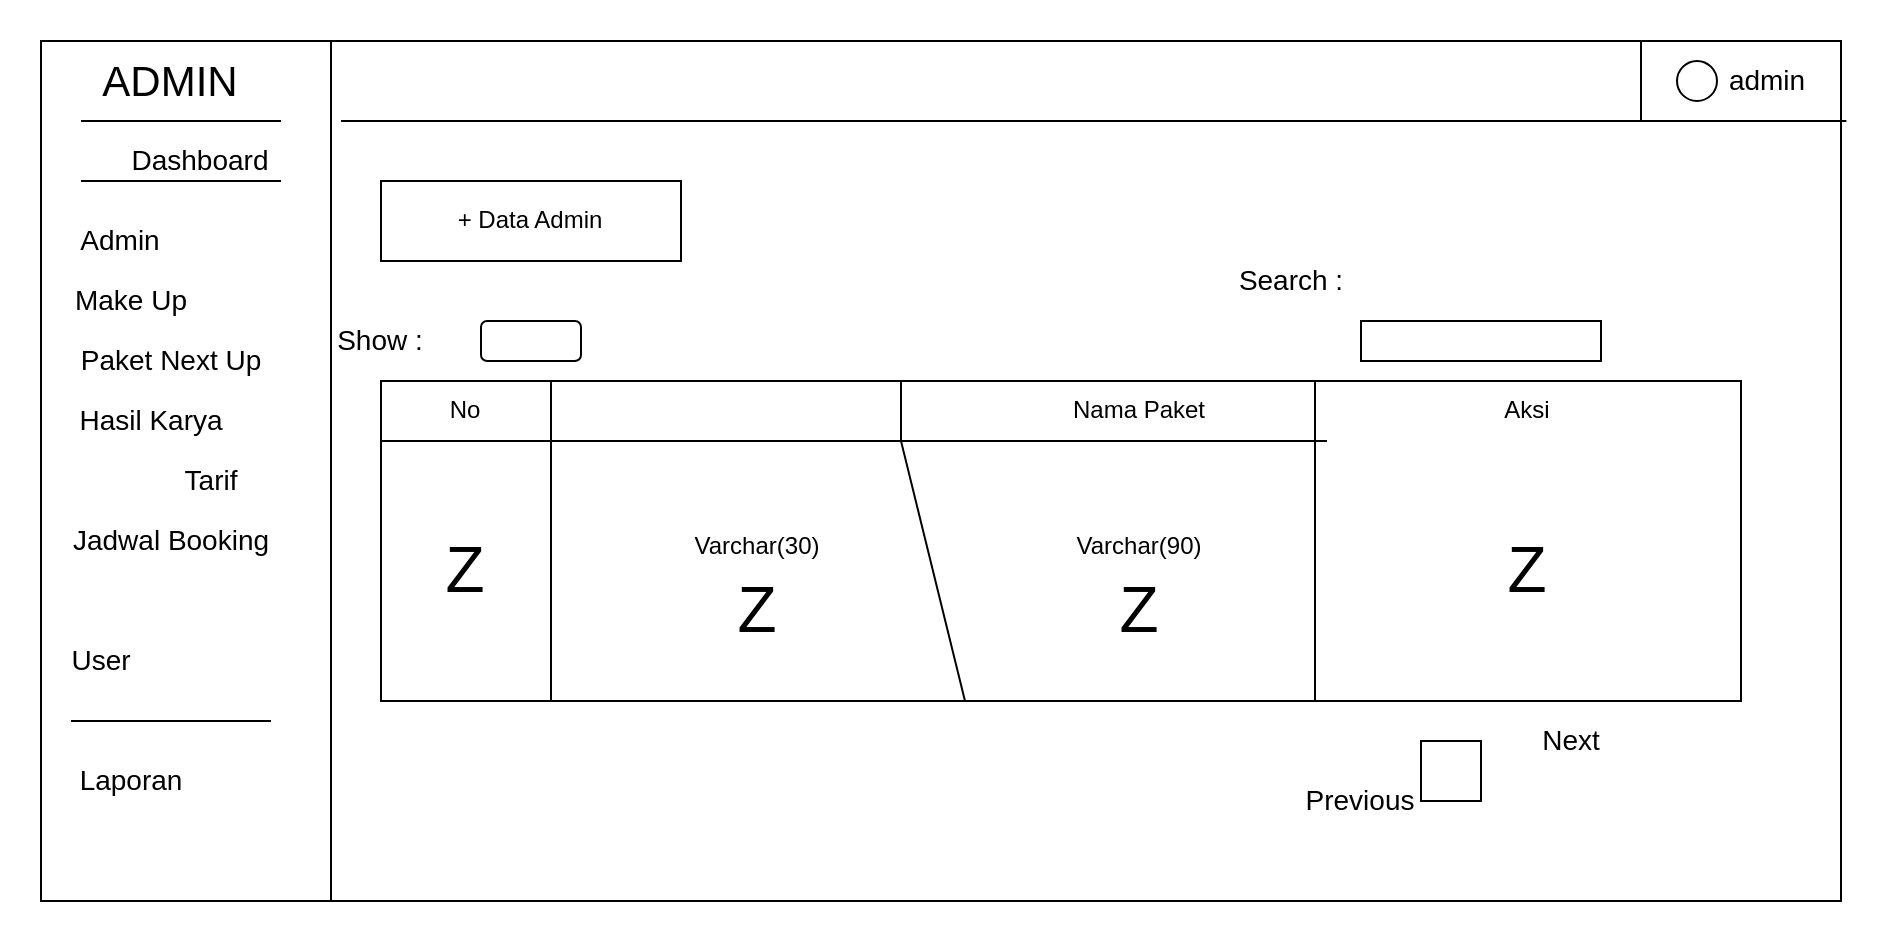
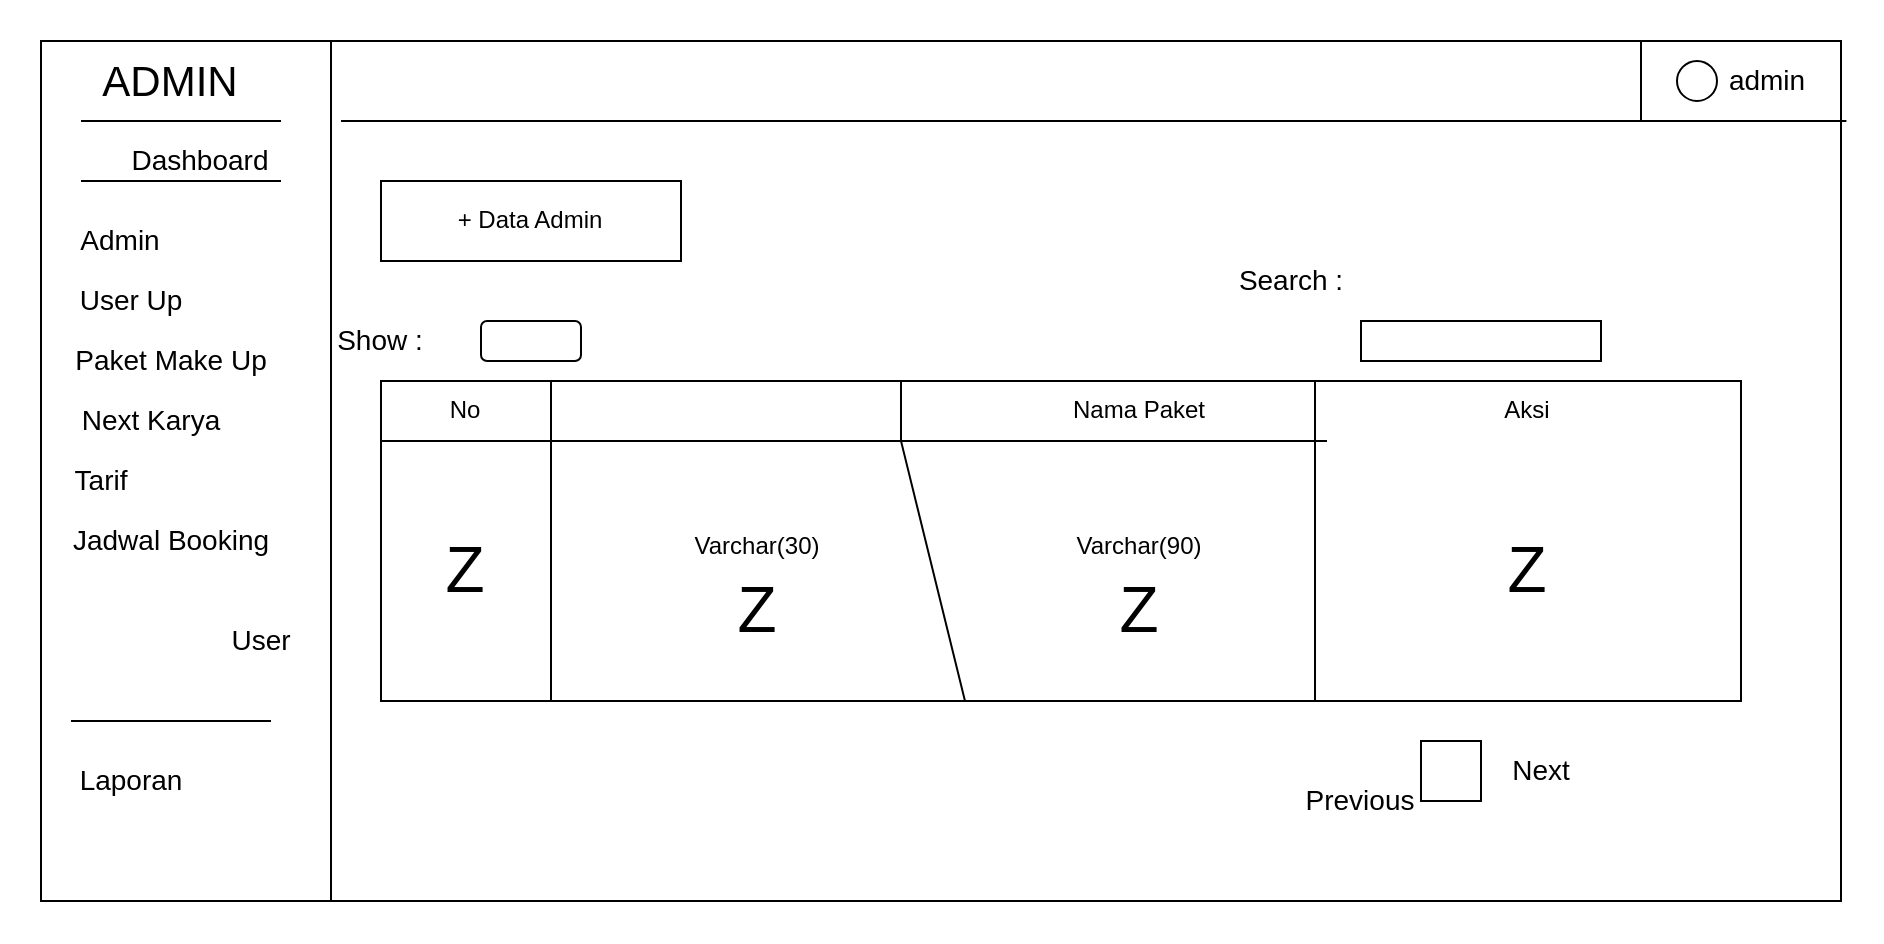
- <mxCell id="9" value="Make Up" style="text;html=1;align=center;verticalAlign=middle;resizable=0;points=[];autosize=1;fontSize=14;" parent="1" vertex="1"><mxGeometry x="30" y="140" width="70" height="20" as="geometry" /></mxCell>
+ <mxCell id="9" value="User Up" style="text;html=1;align=center;verticalAlign=middle;resizable=0;points=[];autosize=1;fontSize=14;" parent="1" vertex="1"><mxGeometry x="30" y="140" width="70" height="20" as="geometry" /></mxCell>
- <mxCell id="10" value="Paket Next Up" style="text;html=1;align=center;verticalAlign=middle;resizable=0;points=[];autosize=1;fontSize=14;" parent="1" vertex="1"><mxGeometry x="30" y="170" width="110" height="20" as="geometry" /></mxCell>
+ <mxCell id="10" value="Paket Make Up" style="text;html=1;align=center;verticalAlign=middle;resizable=0;points=[];autosize=1;fontSize=14;" parent="1" vertex="1"><mxGeometry x="30" y="170" width="110" height="20" as="geometry" /></mxCell>
- <mxCell id="11" value="Hasil Karya" style="text;html=1;align=center;verticalAlign=middle;resizable=0;points=[];autosize=1;fontSize=14;" parent="1" vertex="1"><mxGeometry x="30" y="200" width="90" height="20" as="geometry" /></mxCell>
+ <mxCell id="11" value="Next Karya" style="text;html=1;align=center;verticalAlign=middle;resizable=0;points=[];autosize=1;fontSize=14;" parent="1" vertex="1"><mxGeometry x="30" y="200" width="90" height="20" as="geometry" /></mxCell>
- <mxCell id="12" value="Tarif" style="text;html=1;align=center;verticalAlign=middle;resizable=0;points=[];autosize=1;fontSize=14;" parent="1" vertex="1"><mxGeometry x="85" y="230" width="40" height="20" as="geometry" /></mxCell>
+ <mxCell id="12" value="Tarif" style="text;html=1;align=center;verticalAlign=middle;resizable=0;points=[];autosize=1;fontSize=14;" parent="1" vertex="1"><mxGeometry x="30" y="230" width="40" height="20" as="geometry" /></mxCell>
- <mxCell id="38" value="User" style="text;html=1;align=center;verticalAlign=middle;resizable=0;points=[];autosize=1;fontSize=14;" vertex="1" parent="1"><mxGeometry x="30" y="320" width="40" height="20" as="geometry" /></mxCell>
+ <mxCell id="38" value="User" style="text;html=1;align=center;verticalAlign=middle;resizable=0;points=[];autosize=1;fontSize=14;" vertex="1" parent="1"><mxGeometry x="110" y="310" width="40" height="20" as="geometry" /></mxCell>
- <mxCell id="27" value="Next" style="text;html=1;align=center;verticalAlign=middle;resizable=0;points=[];autosize=1;fontSize=14;" parent="1" vertex="1"><mxGeometry x="765" y="360" width="40" height="20" as="geometry" /></mxCell>
+ <mxCell id="27" value="Next" style="text;html=1;align=center;verticalAlign=middle;resizable=0;points=[];autosize=1;fontSize=14;" parent="1" vertex="1"><mxGeometry x="750" y="375" width="40" height="20" as="geometry" /></mxCell>
